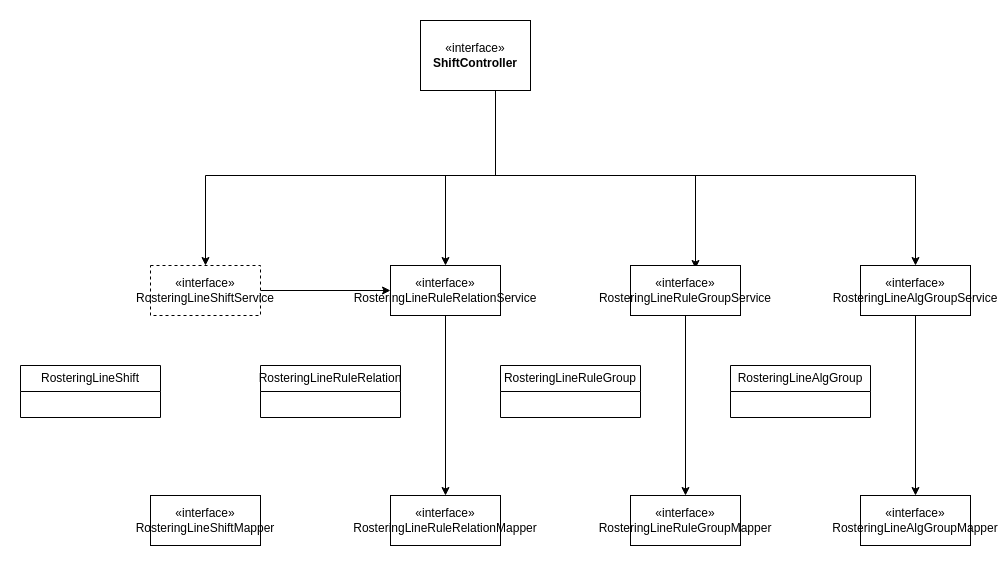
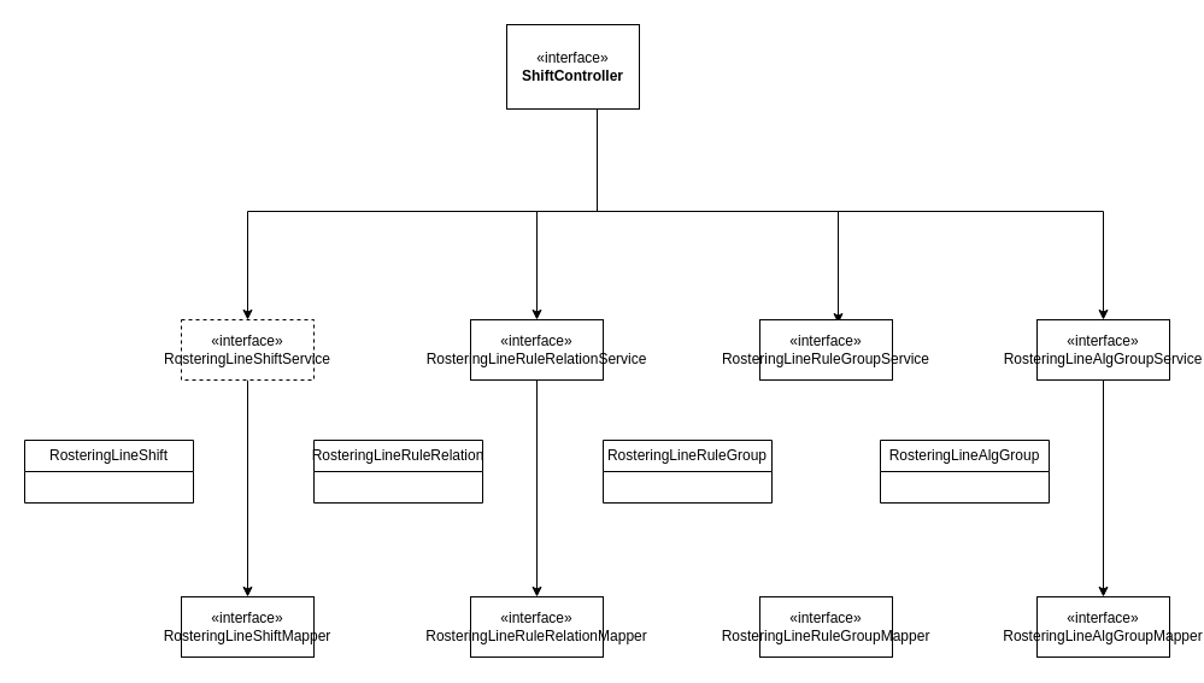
- <mxCell id="7" style="edgeStyle=orthogonalEdgeStyle;rounded=0;orthogonalLoop=1;jettySize=auto;html=1;" edge="1" parent="1" source="8" target="13"><mxGeometry relative="1" as="geometry" /></mxCell>
+ <mxCell id="7" style="edgeStyle=orthogonalEdgeStyle;rounded=0;orthogonalLoop=1;jettySize=auto;html=1;" edge="1" parent="1" source="8" target="9"><mxGeometry relative="1" as="geometry" /></mxCell>
- <mxCell id="17" style="edgeStyle=orthogonalEdgeStyle;rounded=0;orthogonalLoop=1;jettySize=auto;html=1;" edge="1" parent="1" source="18" target="19"><mxGeometry relative="1" as="geometry" /></mxCell>
